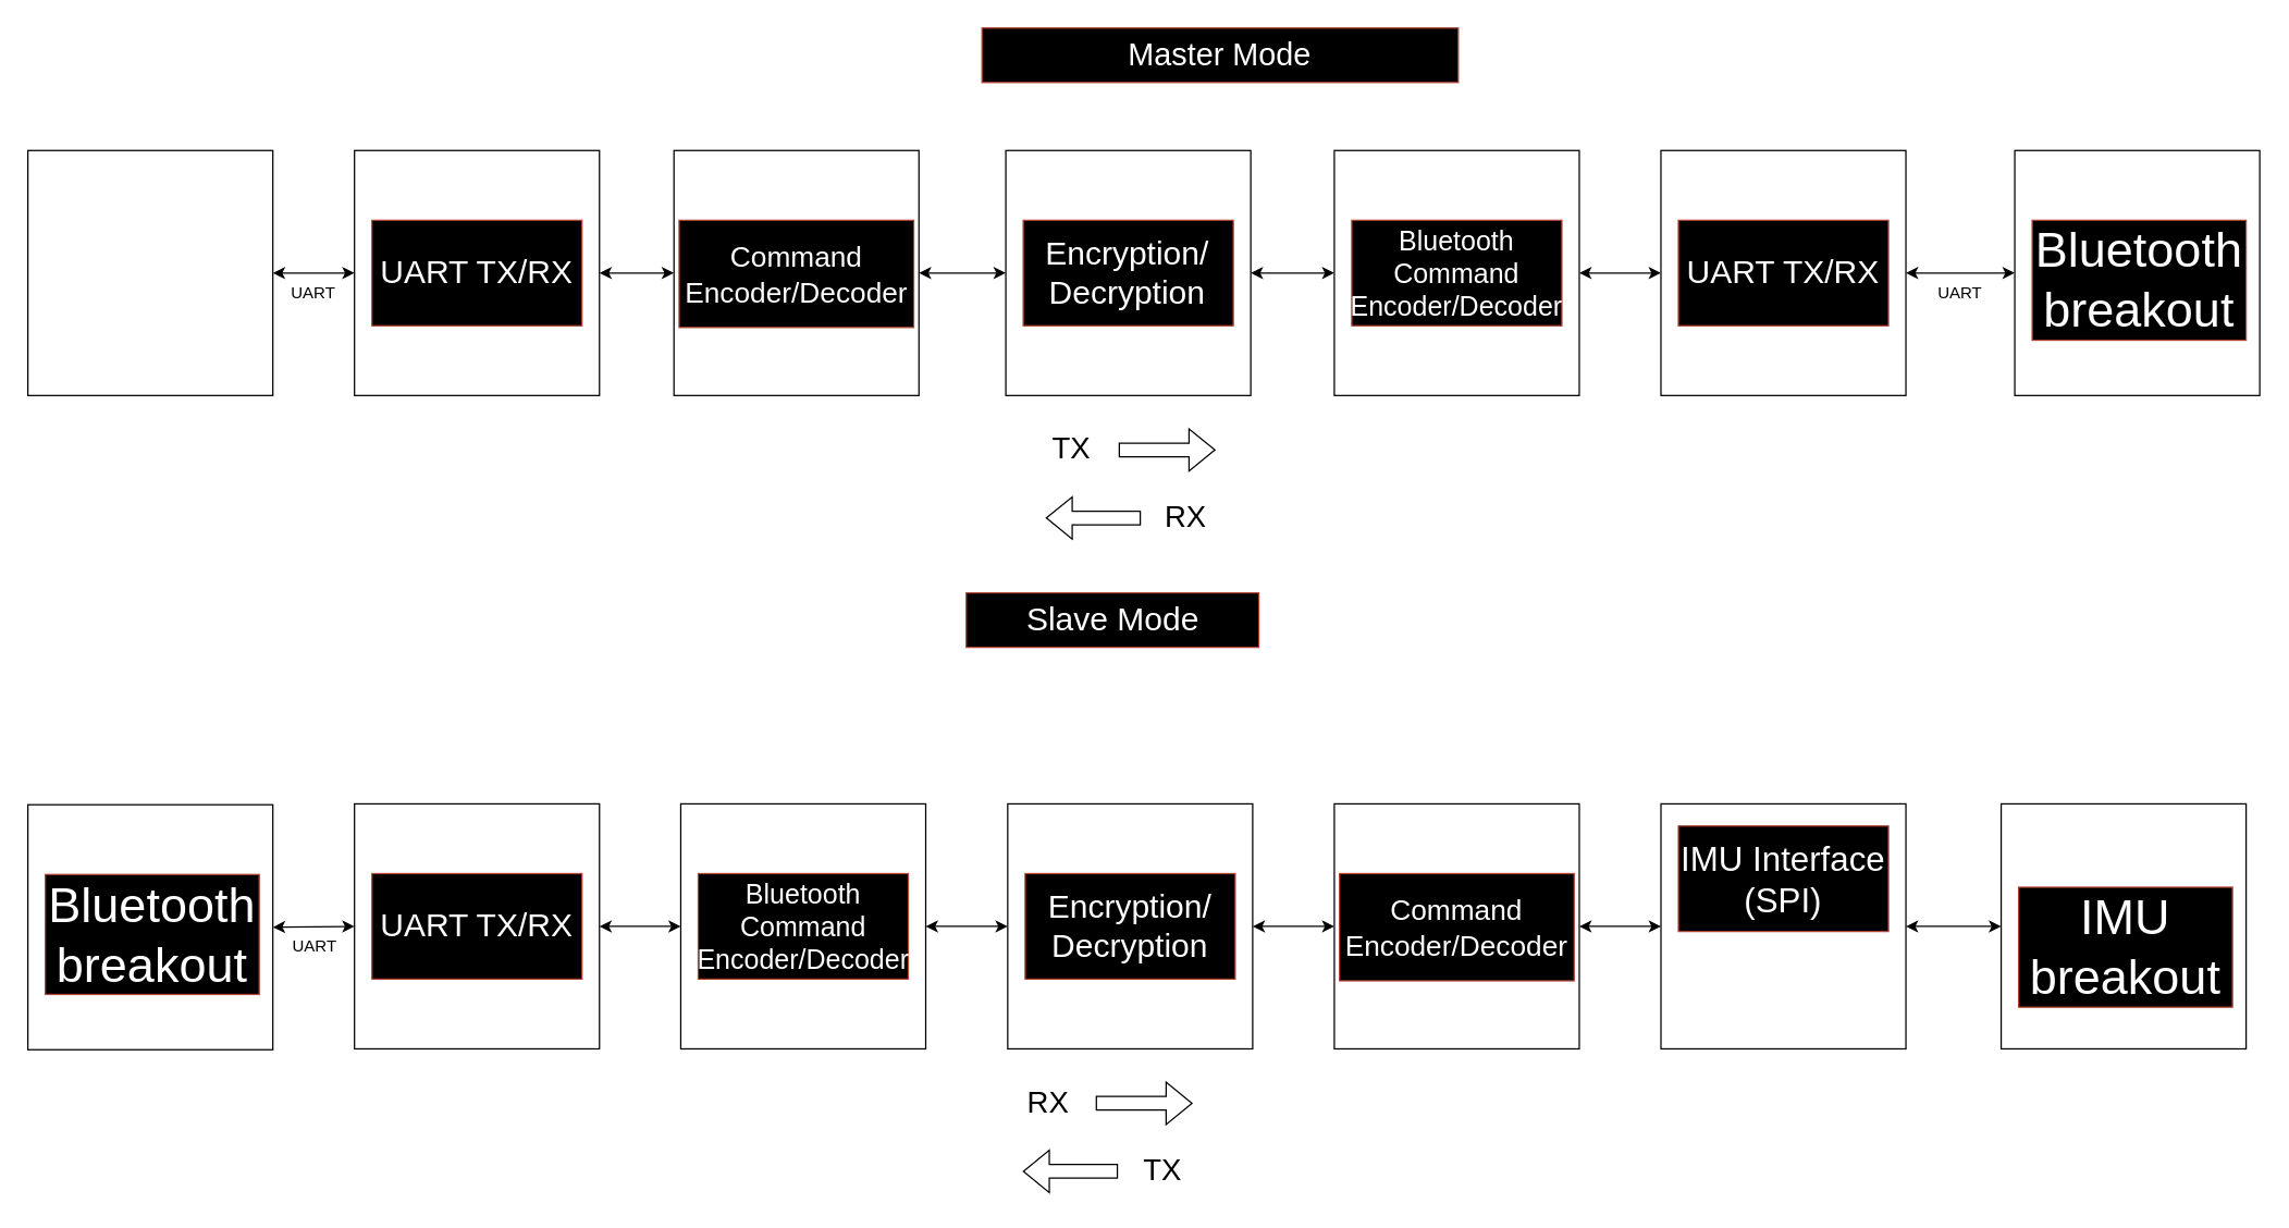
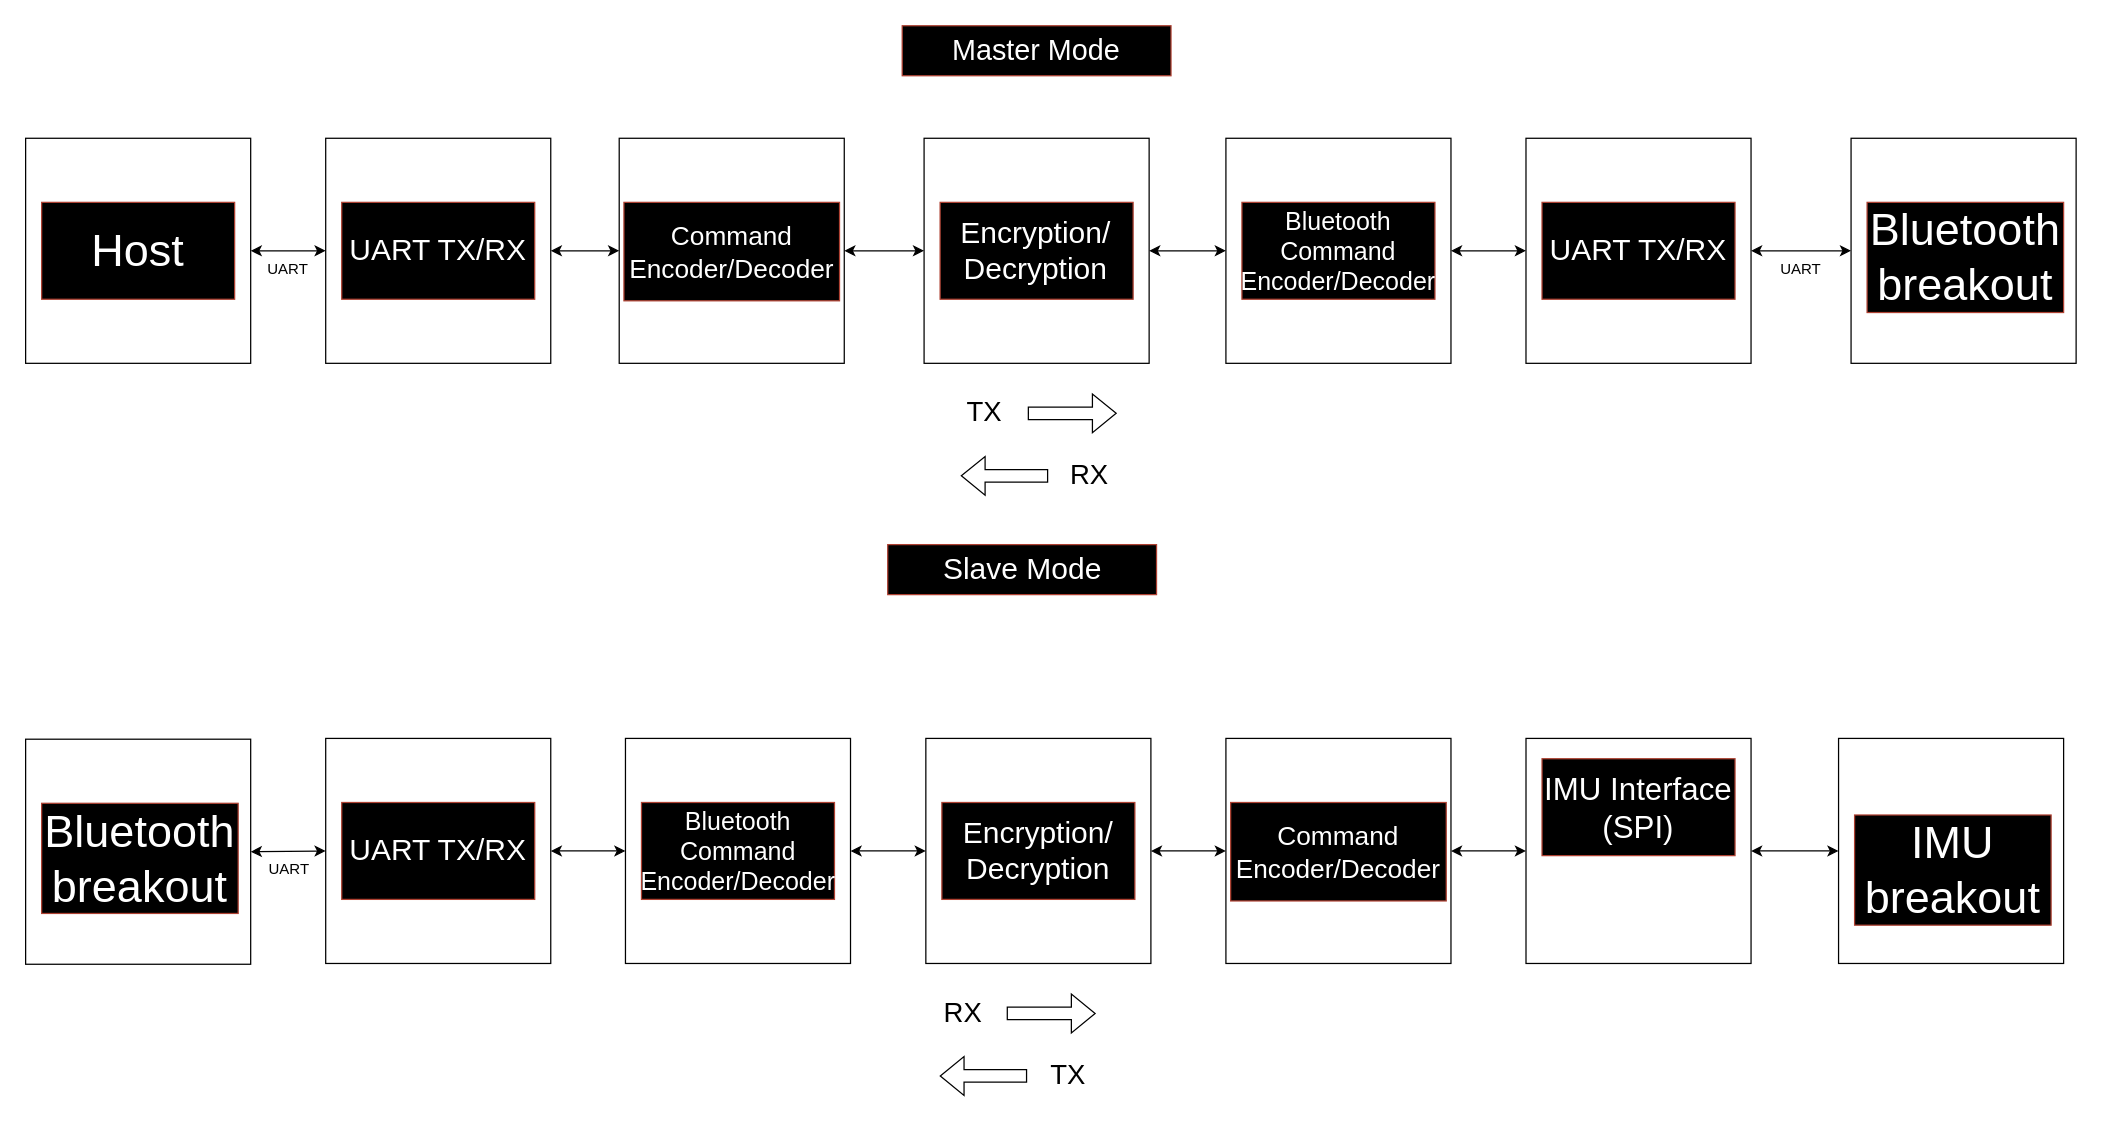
- <mxCell id="9" value="&lt;font style=&quot;background-color: rgb(0, 0, 0); font-size: 23px;&quot; color=&quot;#ffffff&quot;&gt;Master Mode&lt;/font&gt;" style="text;align=center;html=1;verticalAlign=middle;whiteSpace=wrap;rounded=0;fillColor=#000000;strokeColor=#ae4132;" parent="1" vertex="1"><mxGeometry x="721.09" y="20" width="350" height="40" as="geometry" /></mxCell>
+ <mxCell id="9" value="&lt;font style=&quot;background-color: rgb(0, 0, 0); font-size: 23px;&quot; color=&quot;#ffffff&quot;&gt;Master Mode&lt;/font&gt;" style="text;align=center;html=1;verticalAlign=middle;whiteSpace=wrap;rounded=0;fillColor=#000000;strokeColor=#ae4132;" parent="1" vertex="1"><mxGeometry x="721.09" y="20" width="215" height="40" as="geometry" /></mxCell>
+ <mxCell id="10" value="&lt;font style=&quot;background-color: rgb(0, 0, 0); font-size: 36px;&quot; color=&quot;#ffffff&quot;&gt;Host&lt;/font&gt;" style="text;align=center;html=1;verticalAlign=middle;whiteSpace=wrap;rounded=0;fillColor=#000000;strokeColor=#ae4132;fontSize=36;" parent="1" vertex="1"><mxGeometry x="32.81" y="161.25" width="154.37" height="77.5" as="geometry" /></mxCell>
